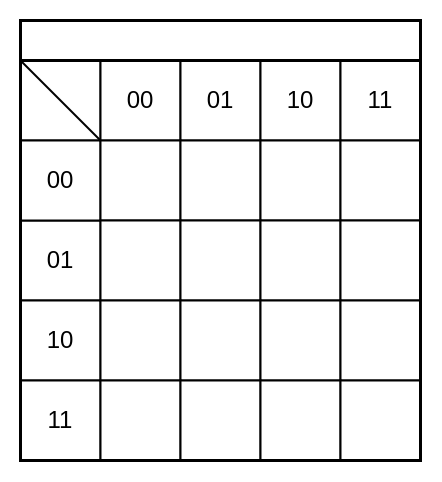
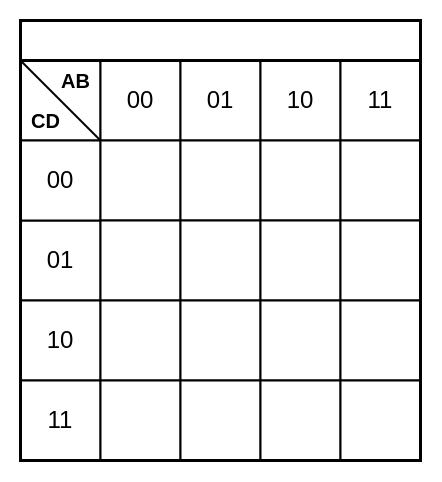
+ <mxCell id="7" value="&lt;b&gt;&lt;font style=&quot;font-size: 20px; color: light-dark(rgb(0, 0, 0), rgb(0, 0, 0));&quot;&gt;AB&lt;/font&gt;&lt;/b&gt;" style="text;html=1;align=center;verticalAlign=middle;resizable=0;points=[];autosize=1;strokeColor=none;fillColor=none;fontColor=light-dark(#000000,#000000);container=0;" vertex="1" parent="2"><mxGeometry x="30" y="40" width="50" height="40" as="geometry" /></mxCell>
+ <mxCell id="5" value="&lt;b&gt;&lt;font style=&quot;font-size: 20px; color: light-dark(rgb(0, 0, 0), rgb(0, 0, 0));&quot;&gt;CD&lt;/font&gt;&lt;/b&gt;" style="text;html=1;align=center;verticalAlign=middle;resizable=0;points=[];autosize=1;strokeColor=none;fillColor=none;fontColor=light-dark(#000000,#000000);container=0;" vertex="1" parent="2"><mxGeometry y="80" width="50" height="40" as="geometry" /></mxCell>
